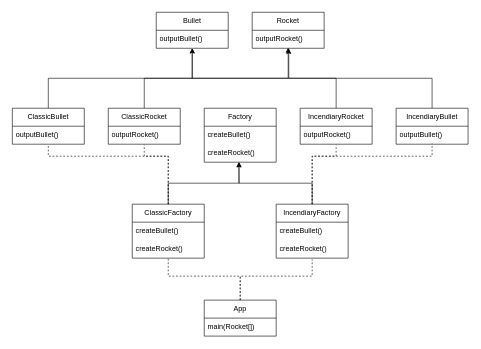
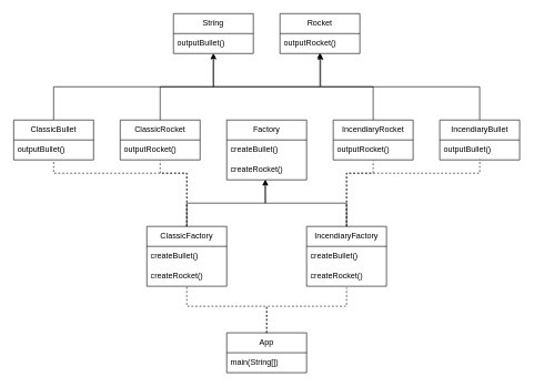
- <mxCell id="2" value="Bullet" style="swimlane;fontStyle=0;childLayout=stackLayout;horizontal=1;startSize=30;horizontalStack=0;resizeParent=1;resizeParentMax=0;resizeLast=0;collapsible=1;marginBottom=0;whiteSpace=wrap;html=1;" vertex="1" parent="1"><mxGeometry x="260" y="20" width="120" height="60" as="geometry" /></mxCell>
+ <mxCell id="2" value="String" style="swimlane;fontStyle=0;childLayout=stackLayout;horizontal=1;startSize=30;horizontalStack=0;resizeParent=1;resizeParentMax=0;resizeLast=0;collapsible=1;marginBottom=0;whiteSpace=wrap;html=1;" vertex="1" parent="1"><mxGeometry x="260" y="20" width="120" height="60" as="geometry" /></mxCell>
- <mxCell id="30" value="main(Rocket[])" style="text;strokeColor=none;fillColor=none;align=left;verticalAlign=middle;spacingLeft=4;spacingRight=4;overflow=hidden;points=[[0,0.5],[1,0.5]];portConstraint=eastwest;rotatable=0;whiteSpace=wrap;html=1;" vertex="1" parent="29"><mxGeometry y="30" width="120" height="30" as="geometry" /></mxCell>
+ <mxCell id="30" value="main(String[])" style="text;strokeColor=none;fillColor=none;align=left;verticalAlign=middle;spacingLeft=4;spacingRight=4;overflow=hidden;points=[[0,0.5],[1,0.5]];portConstraint=eastwest;rotatable=0;whiteSpace=wrap;html=1;" vertex="1" parent="29"><mxGeometry y="30" width="120" height="30" as="geometry" /></mxCell>
